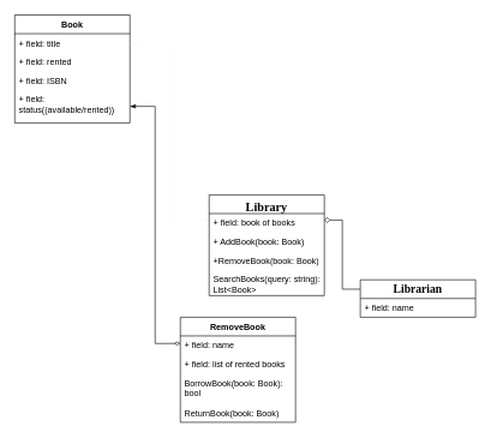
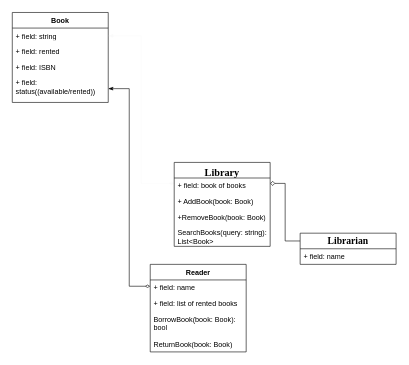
- <mxCell id="3" value="+ field: title" style="text;strokeColor=none;fillColor=none;align=left;verticalAlign=top;spacingLeft=4;spacingRight=4;overflow=hidden;rotatable=0;points=[[0,0.5],[1,0.5]];portConstraint=eastwest;whiteSpace=wrap;html=1;" parent="2" vertex="1"><mxGeometry y="26" width="160" height="26" as="geometry" /></mxCell>
+ <mxCell id="3" value="+ field: string" style="text;strokeColor=none;fillColor=none;align=left;verticalAlign=top;spacingLeft=4;spacingRight=4;overflow=hidden;rotatable=0;points=[[0,0.5],[1,0.5]];portConstraint=eastwest;whiteSpace=wrap;html=1;" parent="2" vertex="1"><mxGeometry y="26" width="160" height="26" as="geometry" /></mxCell>
- <mxCell id="8" value="RemoveBook" style="swimlane;fontStyle=1;align=center;verticalAlign=top;childLayout=stackLayout;horizontal=1;startSize=26;horizontalStack=0;resizeParent=1;resizeParentMax=0;resizeLast=0;collapsible=1;marginBottom=0;whiteSpace=wrap;html=1;" parent="1" vertex="1"><mxGeometry x="250" y="440" width="160" height="146" as="geometry" /></mxCell>
+ <mxCell id="8" value="Reader" style="swimlane;fontStyle=1;align=center;verticalAlign=top;childLayout=stackLayout;horizontal=1;startSize=26;horizontalStack=0;resizeParent=1;resizeParentMax=0;resizeLast=0;collapsible=1;marginBottom=0;whiteSpace=wrap;html=1;" parent="1" vertex="1"><mxGeometry x="250" y="440" width="160" height="146" as="geometry" /></mxCell>
